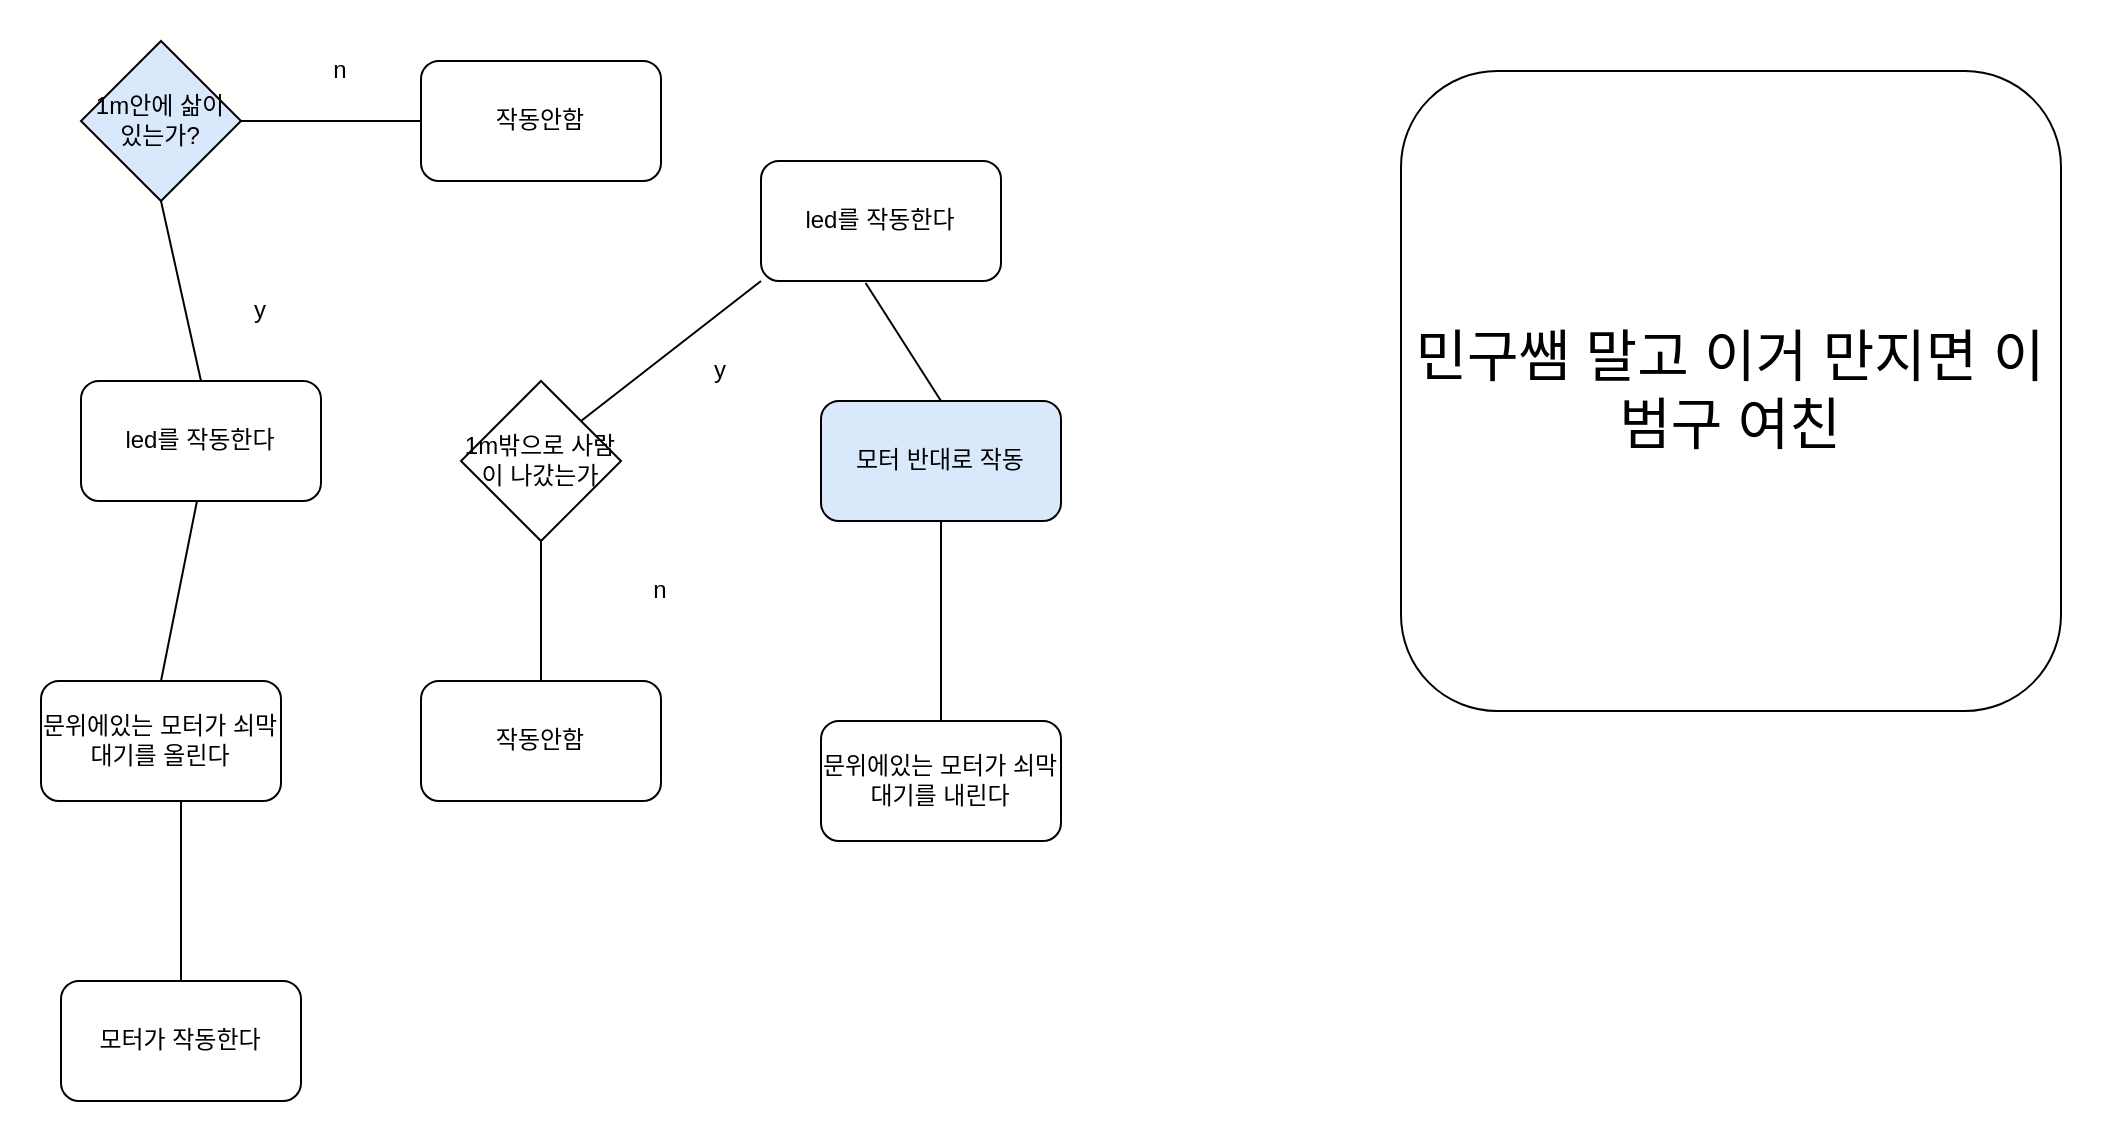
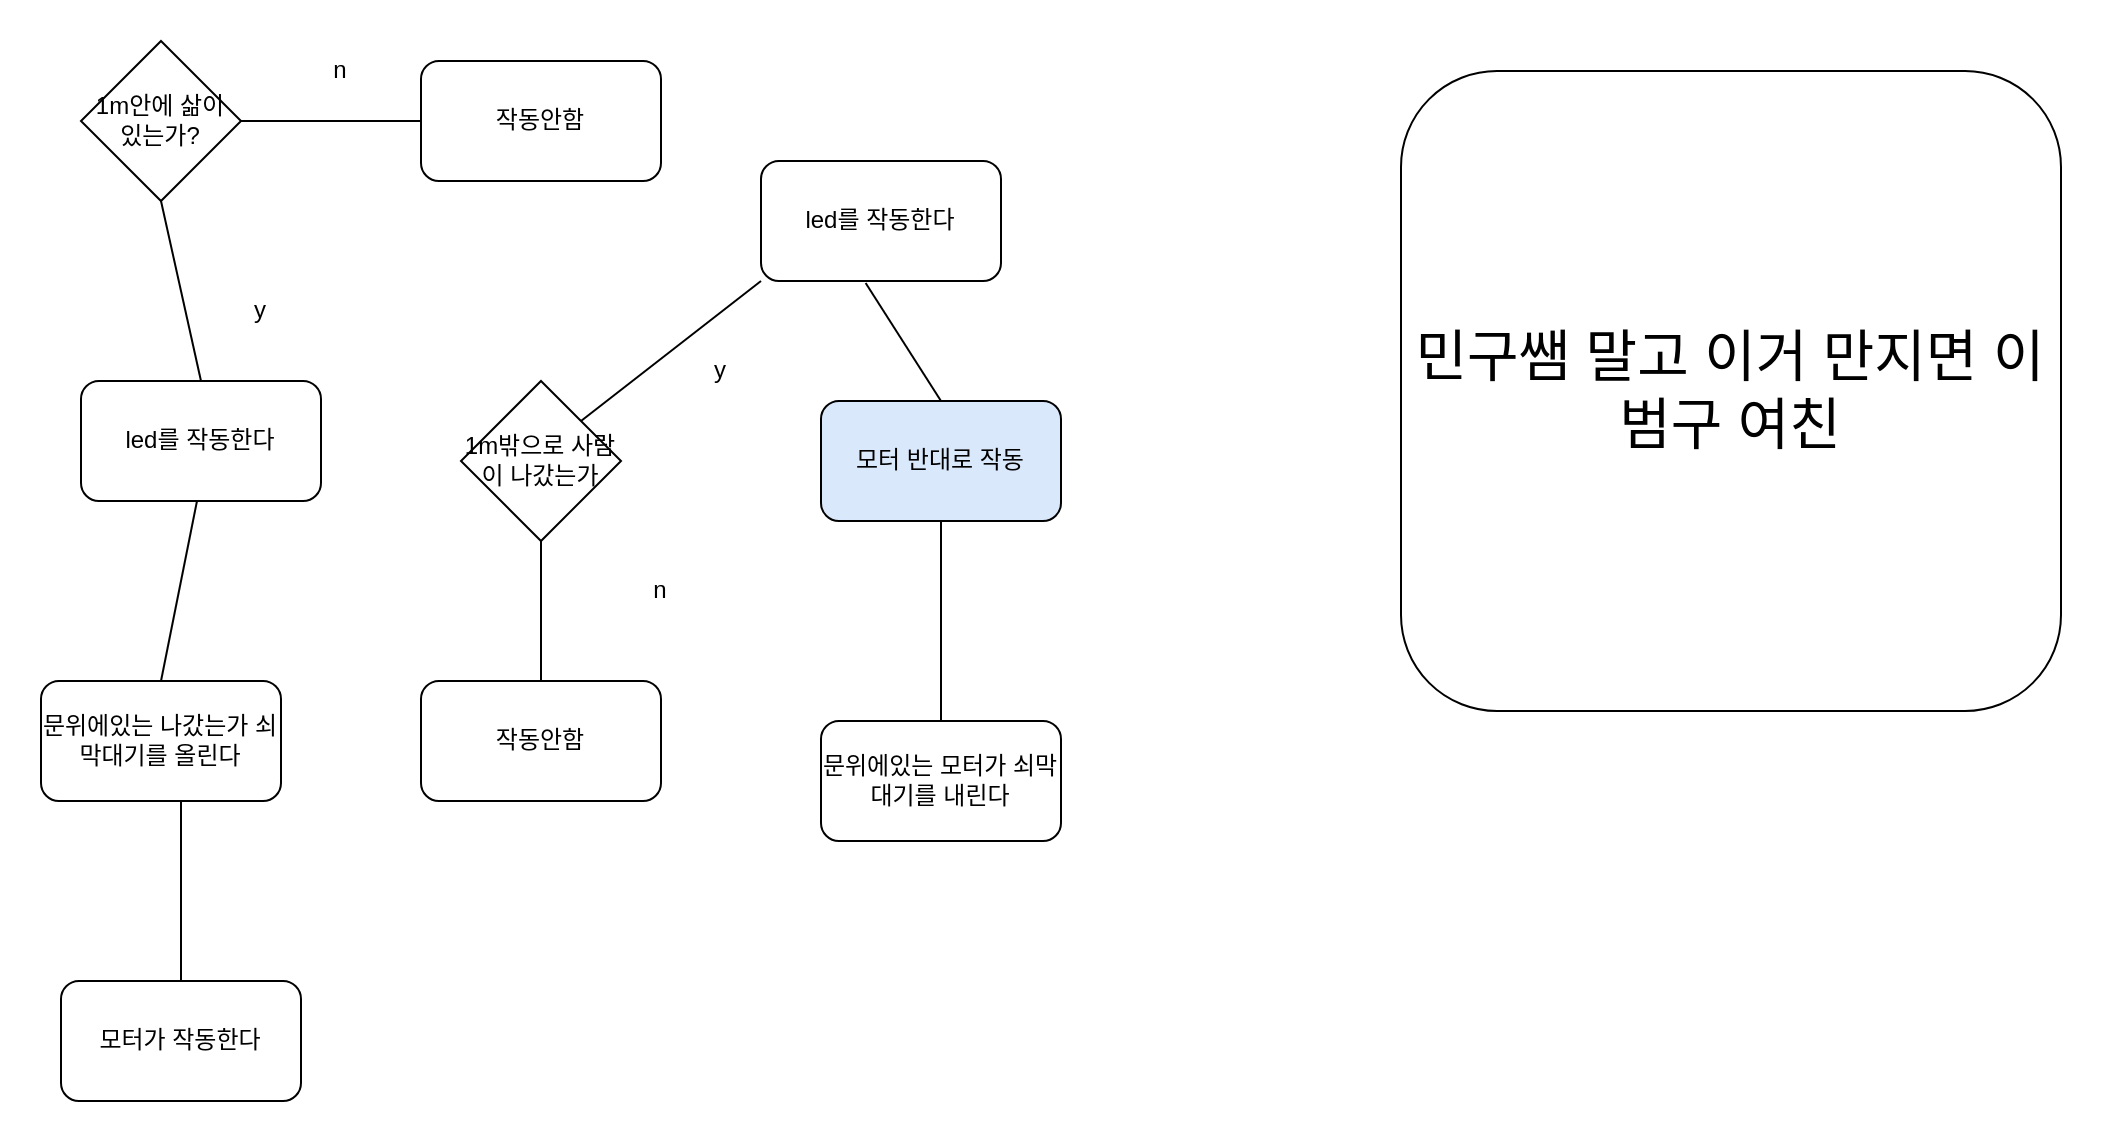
- <mxCell id="2" value="1m안에 삶이 있는가?" style="rhombus;whiteSpace=wrap;html=1;fillColor=#dae8fc;" vertex="1" parent="1"><mxGeometry x="40" y="20" width="80" height="80" as="geometry" /></mxCell>
+ <mxCell id="2" value="1m안에 삶이 있는가?" style="rhombus;whiteSpace=wrap;html=1;" vertex="1" parent="1"><mxGeometry x="40" y="20" width="80" height="80" as="geometry" /></mxCell>
- <mxCell id="19" value="문위에있는 모터가 쇠막대기를 올린다" style="rounded=1;whiteSpace=wrap;html=1;" vertex="1" parent="1"><mxGeometry x="20" y="340" width="120" height="60" as="geometry" /></mxCell>
+ <mxCell id="19" value="문위에있는 나갔는가 쇠막대기를 올린다" style="rounded=1;whiteSpace=wrap;html=1;" vertex="1" parent="1"><mxGeometry x="20" y="340" width="120" height="60" as="geometry" /></mxCell>
